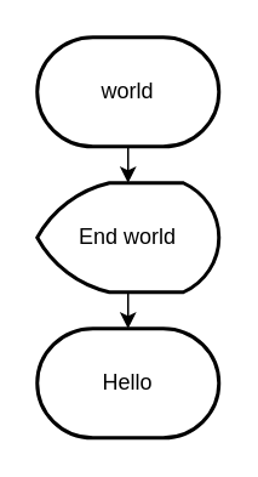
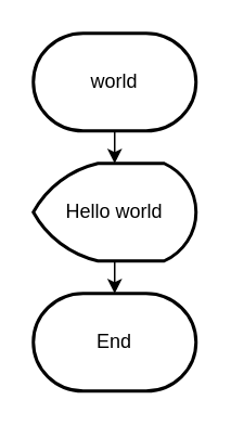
- <mxCell id="5" value="End world" style="strokeWidth=2;html=1;shape=mxgraph.flowchart.display;whiteSpace=wrap;" vertex="1" parent="1"><mxGeometry x="20" y="100" width="100" height="60" as="geometry" /></mxCell>
+ <mxCell id="5" value="Hello world" style="strokeWidth=2;html=1;shape=mxgraph.flowchart.display;whiteSpace=wrap;" vertex="1" parent="1"><mxGeometry x="20" y="100" width="100" height="60" as="geometry" /></mxCell>
- <mxCell id="6" value="Hello" style="strokeWidth=2;html=1;shape=mxgraph.flowchart.terminator;whiteSpace=wrap;" vertex="1" parent="1"><mxGeometry x="20" y="180" width="100" height="60" as="geometry" /></mxCell>
+ <mxCell id="6" value="End" style="strokeWidth=2;html=1;shape=mxgraph.flowchart.terminator;whiteSpace=wrap;" vertex="1" parent="1"><mxGeometry x="20" y="180" width="100" height="60" as="geometry" /></mxCell>
